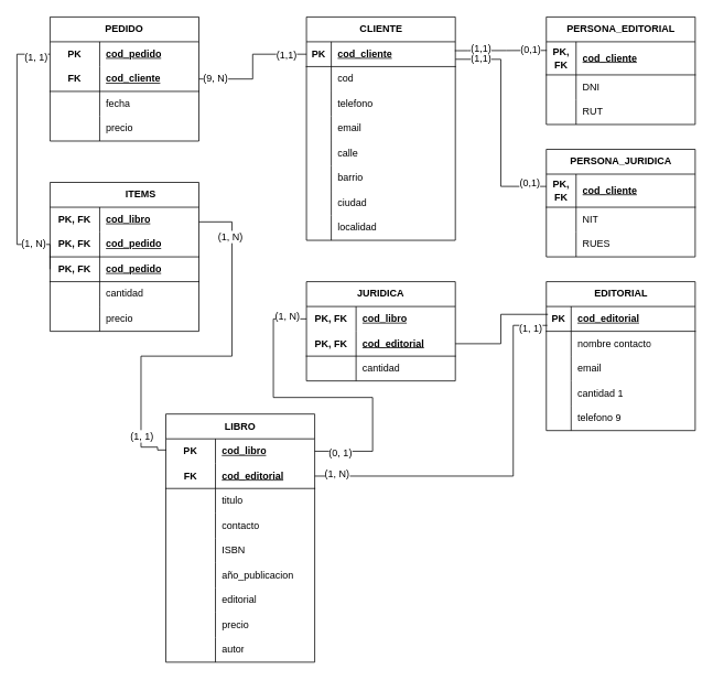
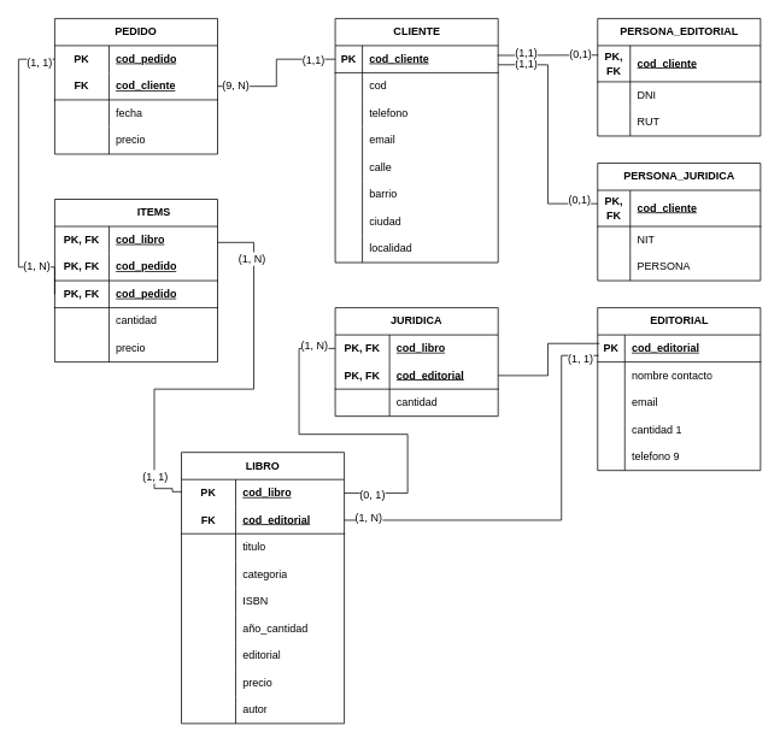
- <mxCell id="129" value="RUES" style="shape=partialRectangle;connectable=0;fillColor=none;top=0;left=0;bottom=0;right=0;align=left;spacingLeft=6;overflow=hidden;whiteSpace=wrap;html=1;" vertex="1" parent="127"><mxGeometry x="36" width="144" height="30" as="geometry"><mxRectangle width="144" height="30" as="alternateBounds" /></mxGeometry></mxCell>
+ <mxCell id="129" value="PERSONA" style="shape=partialRectangle;connectable=0;fillColor=none;top=0;left=0;bottom=0;right=0;align=left;spacingLeft=6;overflow=hidden;whiteSpace=wrap;html=1;" vertex="1" parent="127"><mxGeometry x="36" width="144" height="30" as="geometry"><mxRectangle width="144" height="30" as="alternateBounds" /></mxGeometry></mxCell>
- <mxCell id="68" value="contacto" style="shape=partialRectangle;connectable=0;fillColor=none;top=0;left=0;bottom=0;right=0;align=left;spacingLeft=6;overflow=hidden;html=1;whiteSpace=wrap;" vertex="1" parent="66"><mxGeometry x="60" width="120" height="30" as="geometry"><mxRectangle width="120" height="30" as="alternateBounds" /></mxGeometry></mxCell>
+ <mxCell id="68" value="categoria" style="shape=partialRectangle;connectable=0;fillColor=none;top=0;left=0;bottom=0;right=0;align=left;spacingLeft=6;overflow=hidden;html=1;whiteSpace=wrap;" vertex="1" parent="66"><mxGeometry x="60" width="120" height="30" as="geometry"><mxRectangle width="120" height="30" as="alternateBounds" /></mxGeometry></mxCell>
- <mxCell id="74" value="año_publicacion" style="shape=partialRectangle;connectable=0;fillColor=none;top=0;left=0;bottom=0;right=0;align=left;spacingLeft=6;overflow=hidden;html=1;whiteSpace=wrap;" vertex="1" parent="72"><mxGeometry x="60" width="120" height="30" as="geometry"><mxRectangle width="120" height="30" as="alternateBounds" /></mxGeometry></mxCell>
+ <mxCell id="74" value="año_cantidad" style="shape=partialRectangle;connectable=0;fillColor=none;top=0;left=0;bottom=0;right=0;align=left;spacingLeft=6;overflow=hidden;html=1;whiteSpace=wrap;" vertex="1" parent="72"><mxGeometry x="60" width="120" height="30" as="geometry"><mxRectangle width="120" height="30" as="alternateBounds" /></mxGeometry></mxCell>
